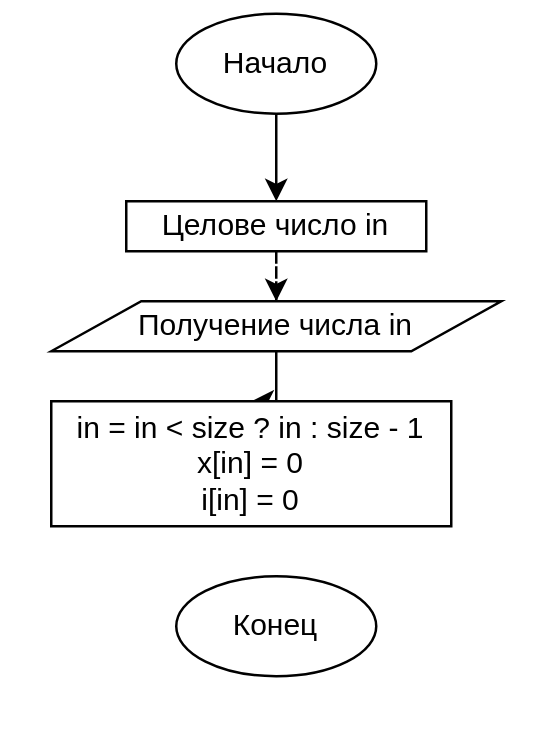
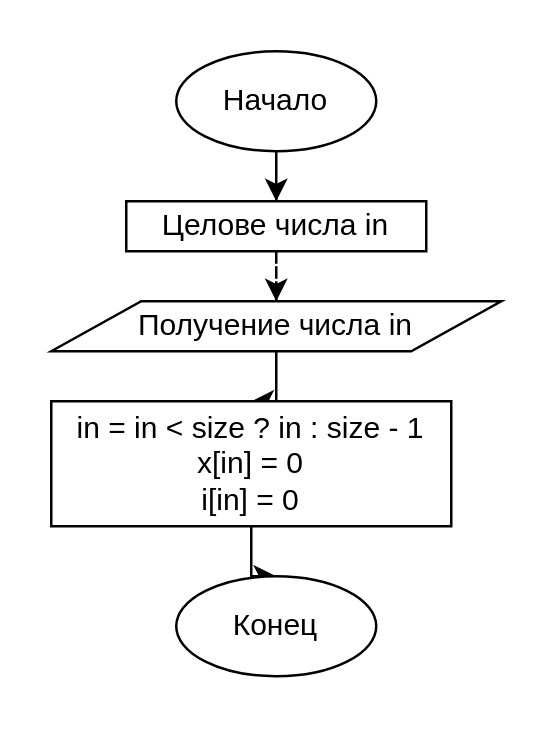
- <mxCell id="3" value="Начало" style="ellipse;whiteSpace=wrap;html=1;" vertex="1" parent="1"><mxGeometry x="70" y="5" width="80" height="40" as="geometry" /></mxCell>
+ <mxCell id="3" value="Начало" style="ellipse;whiteSpace=wrap;html=1;" vertex="1" parent="1"><mxGeometry x="70" y="20" width="80" height="40" as="geometry" /></mxCell>
- <mxCell id="5" value="Целове число in" style="rounded=0;whiteSpace=wrap;html=1;" vertex="1" parent="1"><mxGeometry x="50" y="80" width="120" height="20" as="geometry" /></mxCell>
+ <mxCell id="5" value="Целове числа in" style="rounded=0;whiteSpace=wrap;html=1;" vertex="1" parent="1"><mxGeometry x="50" y="80" width="120" height="20" as="geometry" /></mxCell>
+ <mxCell id="8" style="edgeStyle=orthogonalEdgeStyle;rounded=0;orthogonalLoop=1;jettySize=auto;html=1;" edge="1" parent="1" source="9" target="10"><mxGeometry relative="1" as="geometry" /></mxCell>
